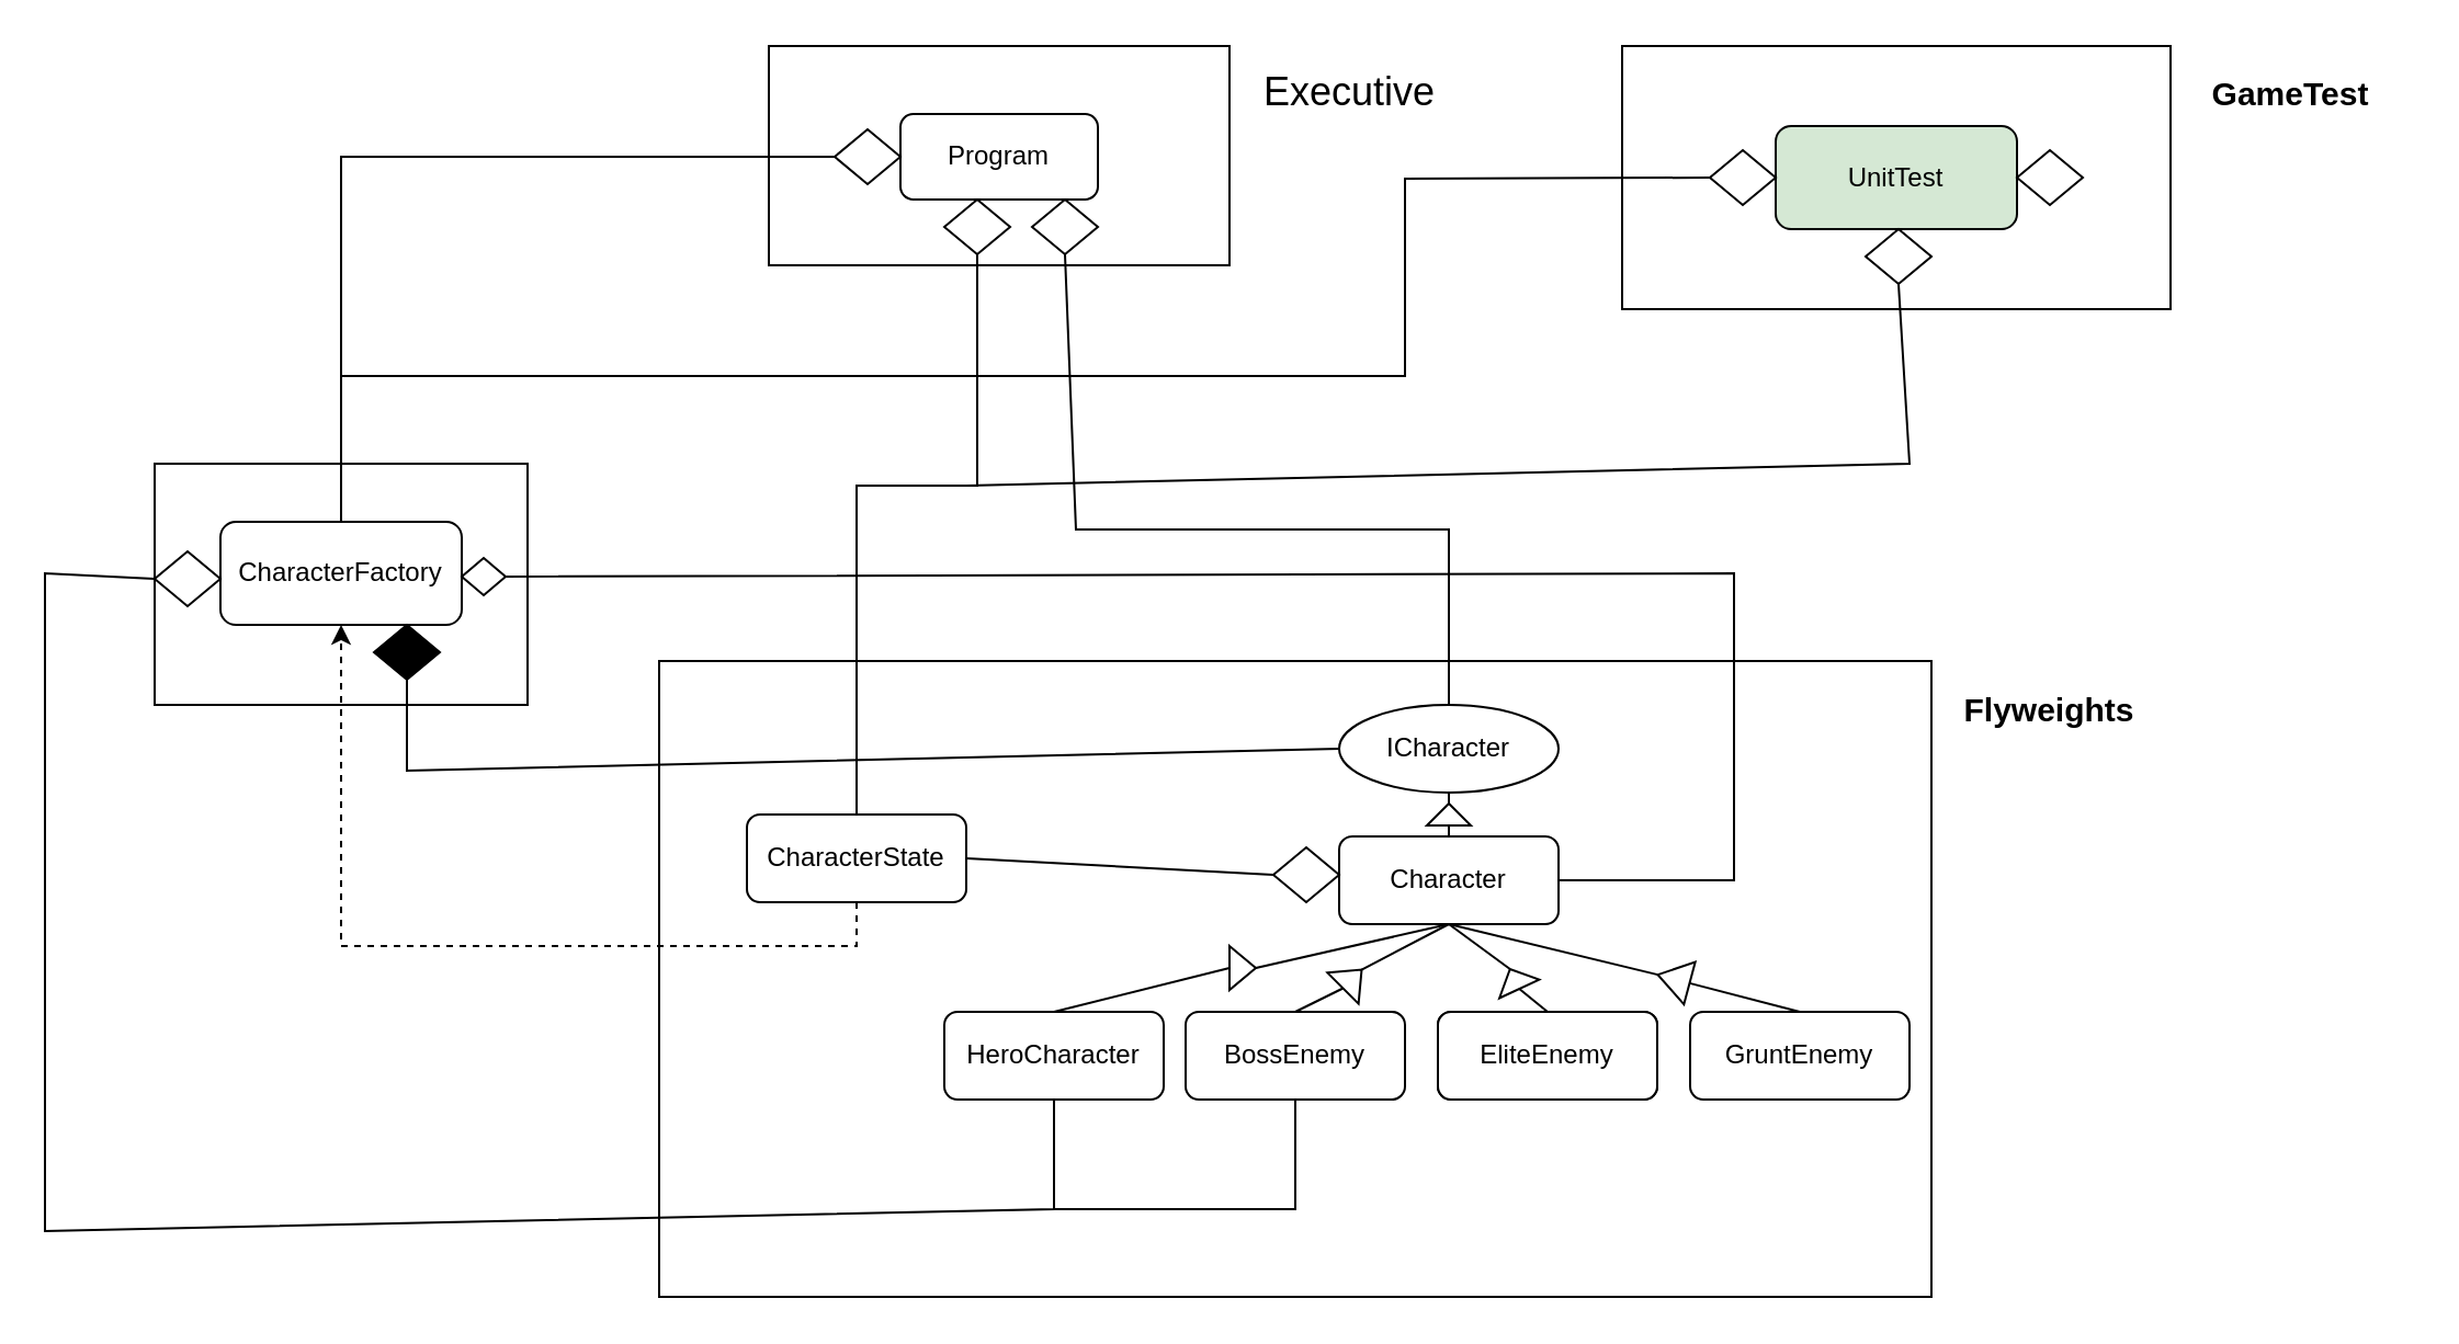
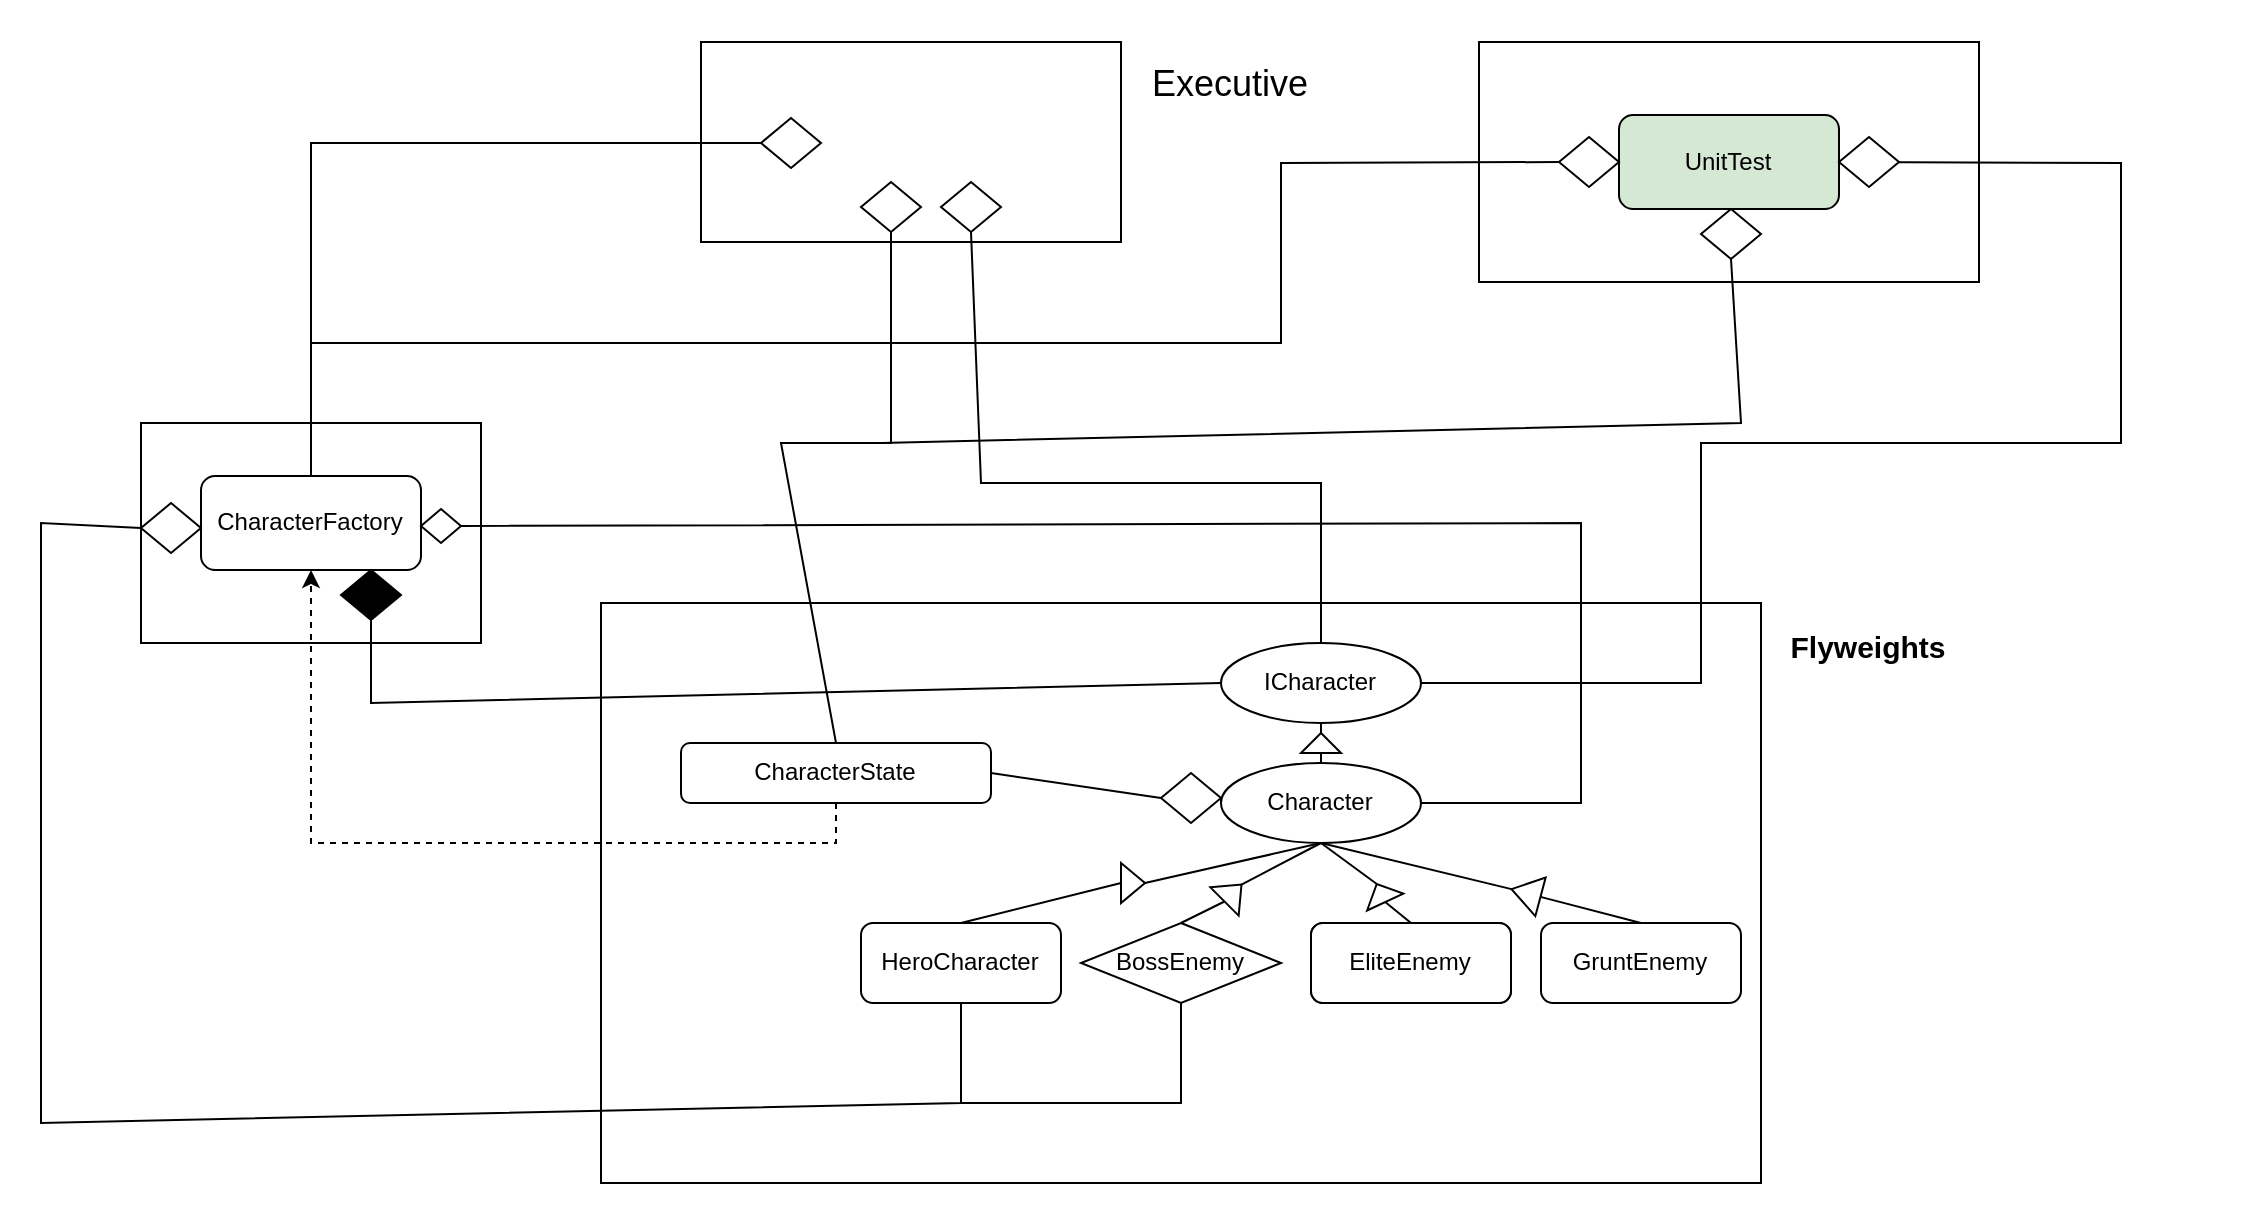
- <mxCell id="19" value="&lt;font size=&quot;1&quot; style=&quot;&quot;&gt;&lt;b style=&quot;font-size: 15px;&quot;&gt;GameTest&lt;/b&gt;&lt;/font&gt;" style="text;html=1;align=center;verticalAlign=middle;whiteSpace=wrap;rounded=0;" vertex="1" parent="1"><mxGeometry x="989" y="20.5" width="110" height="43" as="geometry" /></mxCell>
- <mxCell id="5" value="Program" style="rounded=1;whiteSpace=wrap;html=1;" parent="1" vertex="1"><mxGeometry x="410" y="51.5" width="90" height="39" as="geometry" /></mxCell>
+ <mxCell id="57" value="" style="endArrow=none;html=1;rounded=0;entryX=1;entryY=0.5;entryDx=0;entryDy=0;exitX=1;exitY=0.5;exitDx=0;exitDy=0;" edge="1" parent="1" source="20" target="11"><mxGeometry width="50" height="50" relative="1" as="geometry"><mxPoint x="600" y="381" as="sourcePoint" /><mxPoint x="650" y="331" as="targetPoint" /><Array as="points"><mxPoint x="1060" y="81" /><mxPoint x="1060" y="221" /><mxPoint x="920" y="221" /><mxPoint x="850" y="221" /><mxPoint x="850" y="341" /></Array></mxGeometry></mxCell>
- <mxCell id="17" value="CharacterState" style="rounded=1;whiteSpace=wrap;html=1;" vertex="1" parent="1"><mxGeometry x="340" y="371" width="100" height="40" as="geometry" /></mxCell>
+ <mxCell id="17" value="CharacterState" style="rounded=1;whiteSpace=wrap;html=1;" vertex="1" parent="1"><mxGeometry x="340" y="371" width="155" height="30" as="geometry" /></mxCell>
- <mxCell id="10" value="Character" style="rounded=1;whiteSpace=wrap;html=1;" vertex="1" parent="1"><mxGeometry x="610" y="381" width="100" height="40" as="geometry" /></mxCell>
+ <mxCell id="10" value="Character" style="ellipse;whiteSpace=wrap;html=1;" vertex="1" parent="1"><mxGeometry x="610" y="381" width="100" height="40" as="geometry" /></mxCell>
- <mxCell id="15" value="BossEnemy" style="rounded=1;whiteSpace=wrap;html=1;" vertex="1" parent="1"><mxGeometry x="540" y="461" width="100" height="40" as="geometry" /></mxCell>
+ <mxCell id="15" value="BossEnemy" style="rhombus;whiteSpace=wrap;html=1;" vertex="1" parent="1"><mxGeometry x="540" y="461" width="100" height="40" as="geometry" /></mxCell>
